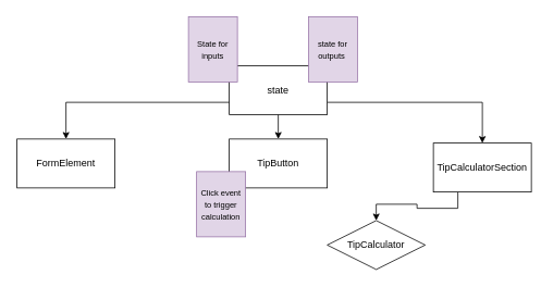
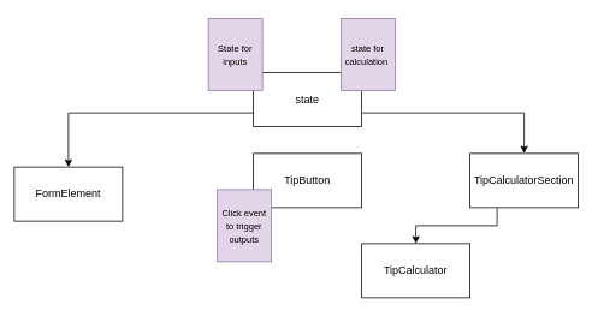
- <mxCell id="13" value="&lt;font style=&quot;font-size: 10px;&quot;&gt;state for outputs&amp;nbsp;&lt;/font&gt;" style="text;html=1;align=center;verticalAlign=middle;whiteSpace=wrap;rounded=0;fillColor=#e1d5e7;strokeColor=#9673a6;" vertex="1" parent="1"><mxGeometry x="377" y="20" width="60" height="80" as="geometry" /></mxCell>
+ <mxCell id="13" value="&lt;font style=&quot;font-size: 10px;&quot;&gt;state for calculation&amp;nbsp;&lt;/font&gt;" style="text;html=1;align=center;verticalAlign=middle;whiteSpace=wrap;rounded=0;fillColor=#e1d5e7;strokeColor=#9673a6;" vertex="1" parent="1"><mxGeometry x="377" y="20" width="60" height="80" as="geometry" /></mxCell>
- <mxCell id="3" style="edgeStyle=orthogonalEdgeStyle;rounded=0;orthogonalLoop=1;jettySize=auto;html=1;exitX=0.5;exitY=1;exitDx=0;exitDy=0;entryX=0.5;entryY=0;entryDx=0;entryDy=0;" edge="1" parent="1" source="4" target="7"><mxGeometry relative="1" as="geometry" /></mxCell>
- <mxCell id="8" value="FormElement" style="rounded=0;whiteSpace=wrap;html=1;" vertex="1" parent="1"><mxGeometry x="20" y="170" width="120" height="60" as="geometry" /></mxCell>
+ <mxCell id="8" value="FormElement" style="rounded=0;whiteSpace=wrap;html=1;" vertex="1" parent="1"><mxGeometry x="15" y="185" width="120" height="60" as="geometry" /></mxCell>
- <mxCell id="6" value="TipCalculatorSection" style="rounded=0;whiteSpace=wrap;html=1;" vertex="1" parent="1"><mxGeometry x="530" y="175" width="120" height="60" as="geometry" /></mxCell>
+ <mxCell id="6" value="TipCalculatorSection" style="rounded=0;whiteSpace=wrap;html=1;" vertex="1" parent="1"><mxGeometry x="520" y="170" width="120" height="60" as="geometry" /></mxCell>
- <mxCell id="11" value="&lt;font style=&quot;font-size: 10px;&quot;&gt;Click event to trigger calculation&lt;/font&gt;" style="text;html=1;align=center;verticalAlign=middle;whiteSpace=wrap;rounded=0;fillColor=#e1d5e7;strokeColor=#9673a6;" vertex="1" parent="1"><mxGeometry x="240" y="210" width="60" height="80" as="geometry" /></mxCell>
+ <mxCell id="11" value="&lt;font style=&quot;font-size: 10px;&quot;&gt;Click event to trigger outputs&lt;/font&gt;" style="text;html=1;align=center;verticalAlign=middle;whiteSpace=wrap;rounded=0;fillColor=#e1d5e7;strokeColor=#9673a6;" vertex="1" parent="1"><mxGeometry x="240" y="210" width="60" height="80" as="geometry" /></mxCell>
- <mxCell id="10" value="TipCalculator" style="rhombus;whiteSpace=wrap;html=1;" vertex="1" parent="1"><mxGeometry x="400" y="270" width="120" height="60" as="geometry" /></mxCell>
+ <mxCell id="10" value="TipCalculator" style="rounded=0;whiteSpace=wrap;html=1;" vertex="1" parent="1"><mxGeometry x="400" y="270" width="120" height="60" as="geometry" /></mxCell>
